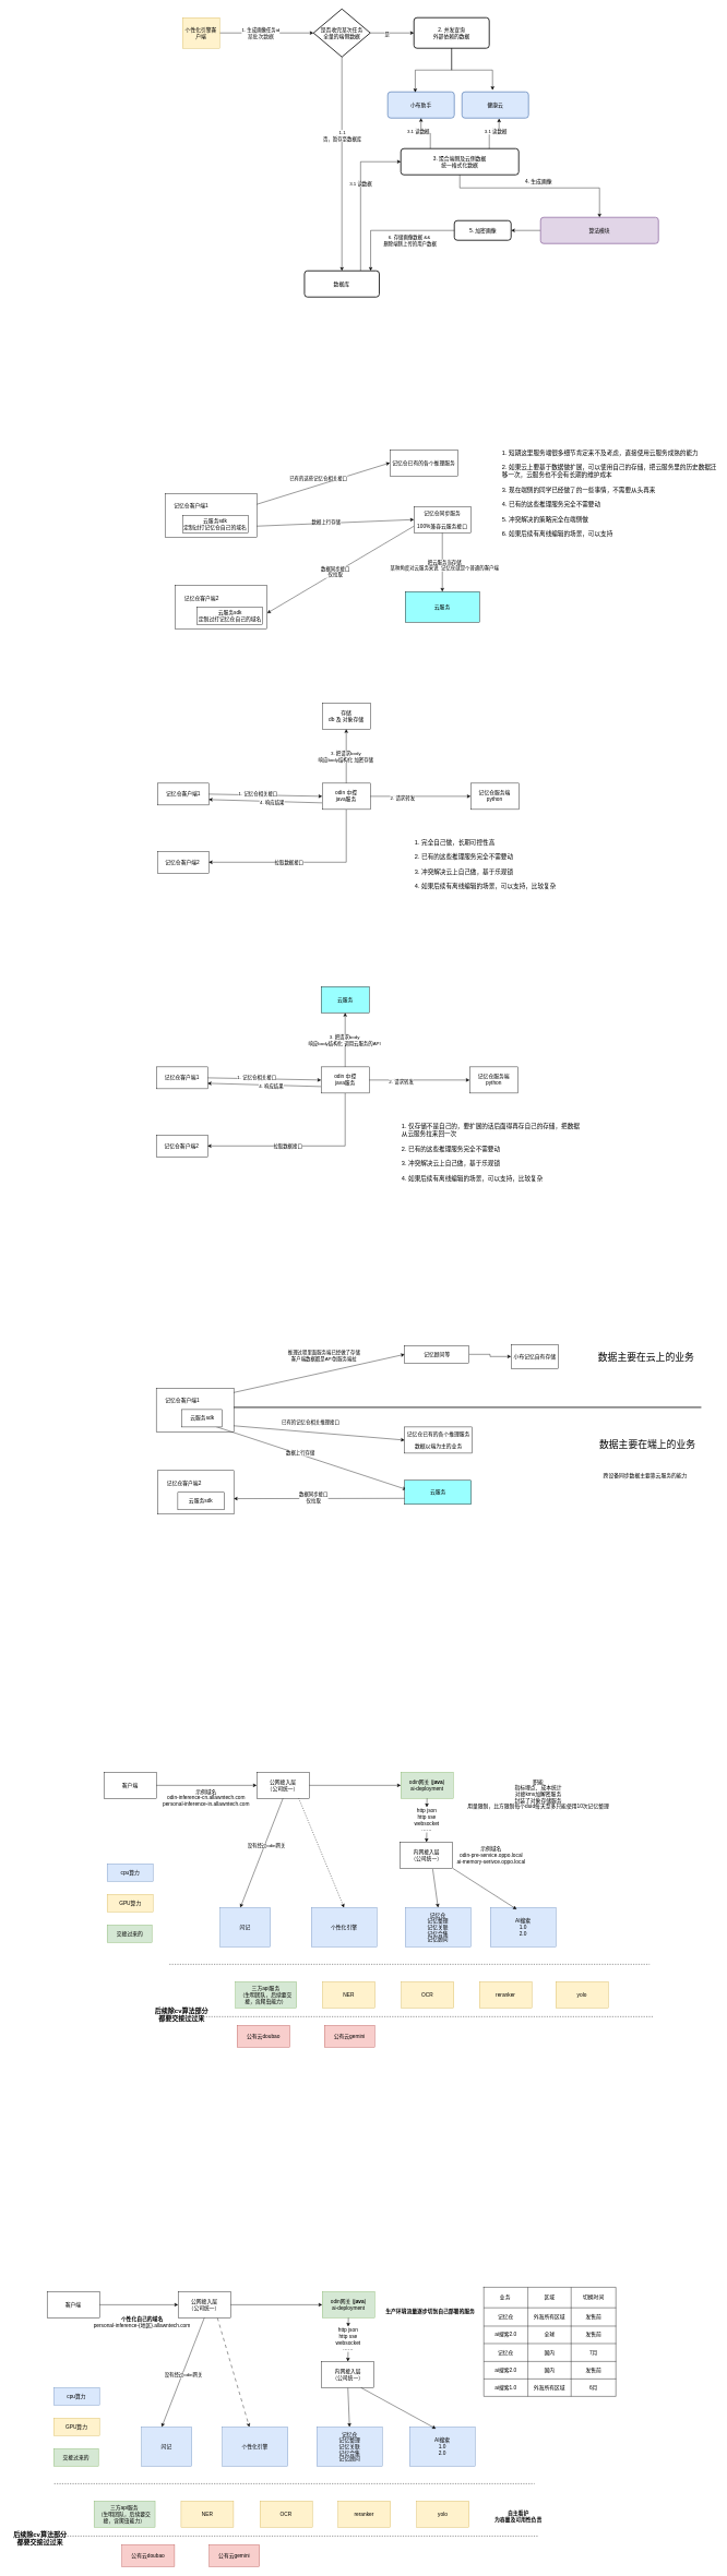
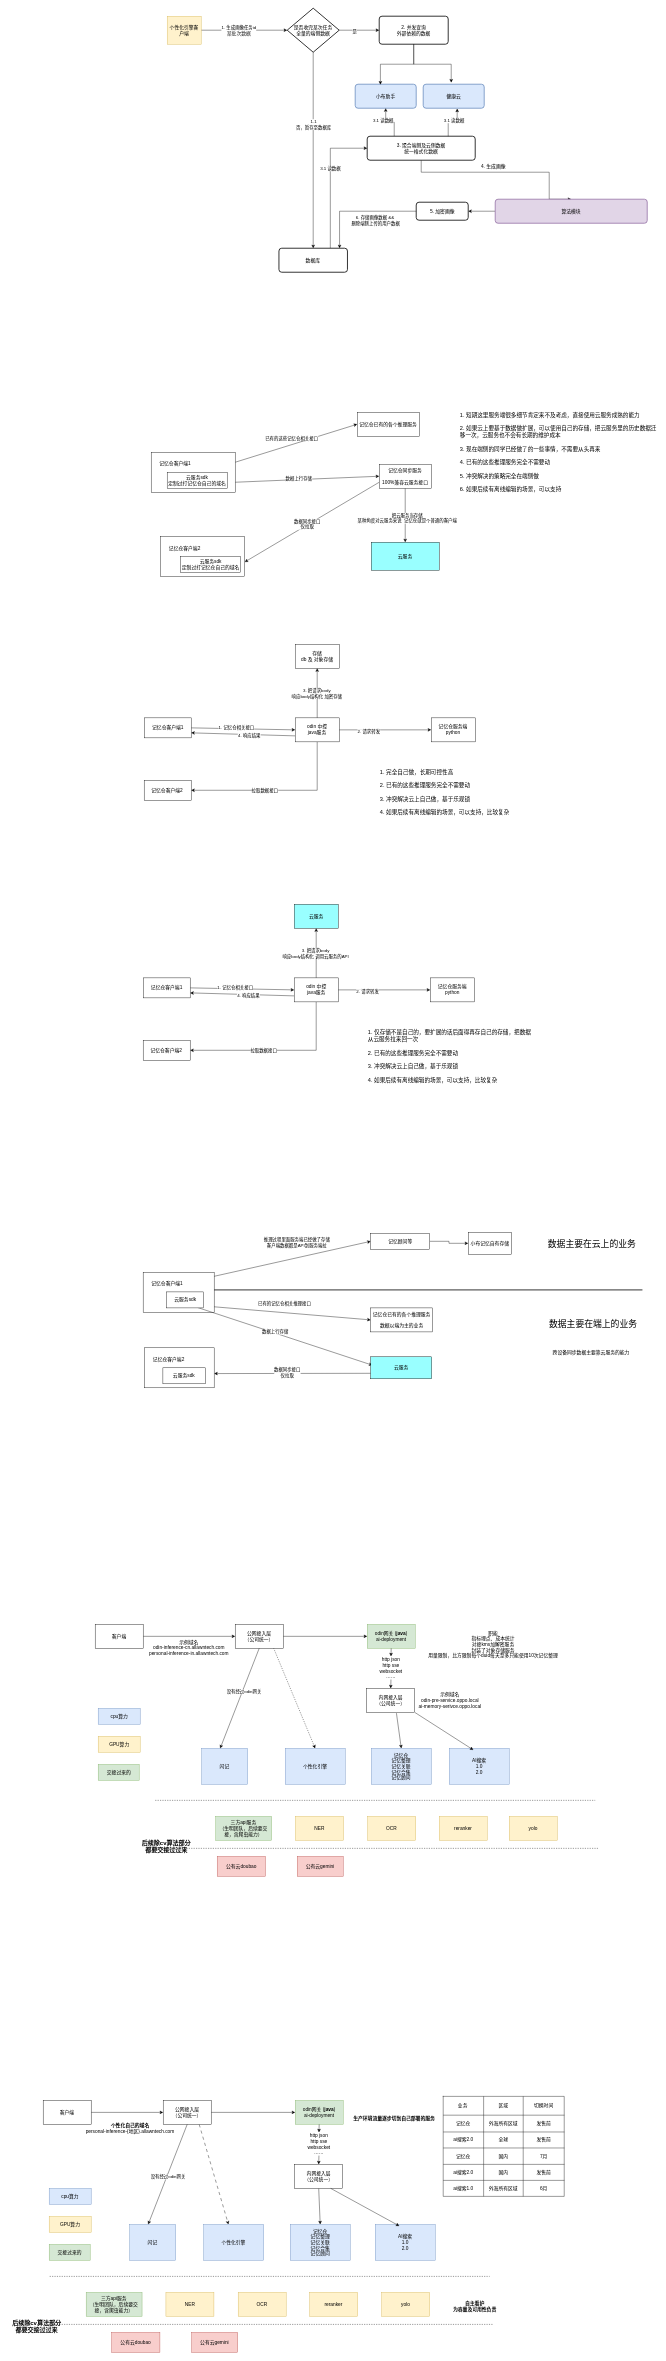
- <mxCell id="23" value="算法模块" style="rounded=1;whiteSpace=wrap;html=1;absoluteArcSize=1;arcSize=14;strokeWidth=2;fillColor=#e1d5e7;strokeColor=#9673a6;" parent="1" vertex="1"><mxGeometry x="1237" y="497.5" width="270" height="60" as="geometry" /></mxCell>
+ <mxCell id="23" value="算法模块" style="rounded=1;whiteSpace=wrap;html=1;absoluteArcSize=1;arcSize=14;strokeWidth=2;fillColor=#e1d5e7;strokeColor=#9673a6;" parent="1" vertex="1"><mxGeometry x="1237" y="497.5" width="380" height="60" as="geometry" /></mxCell>
